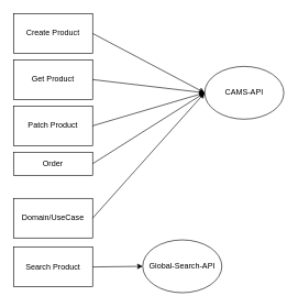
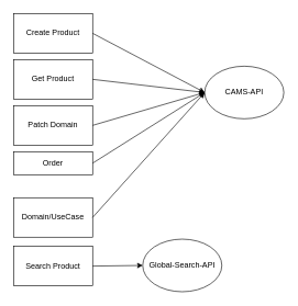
- <mxCell id="4" value="Patch Product" style="rounded=0;whiteSpace=wrap;html=1;" vertex="1" parent="1"><mxGeometry x="20" y="160" width="120" height="60" as="geometry" /></mxCell>
+ <mxCell id="4" value="Patch Domain" style="rounded=0;whiteSpace=wrap;html=1;" vertex="1" parent="1"><mxGeometry x="20" y="160" width="120" height="60" as="geometry" /></mxCell>
